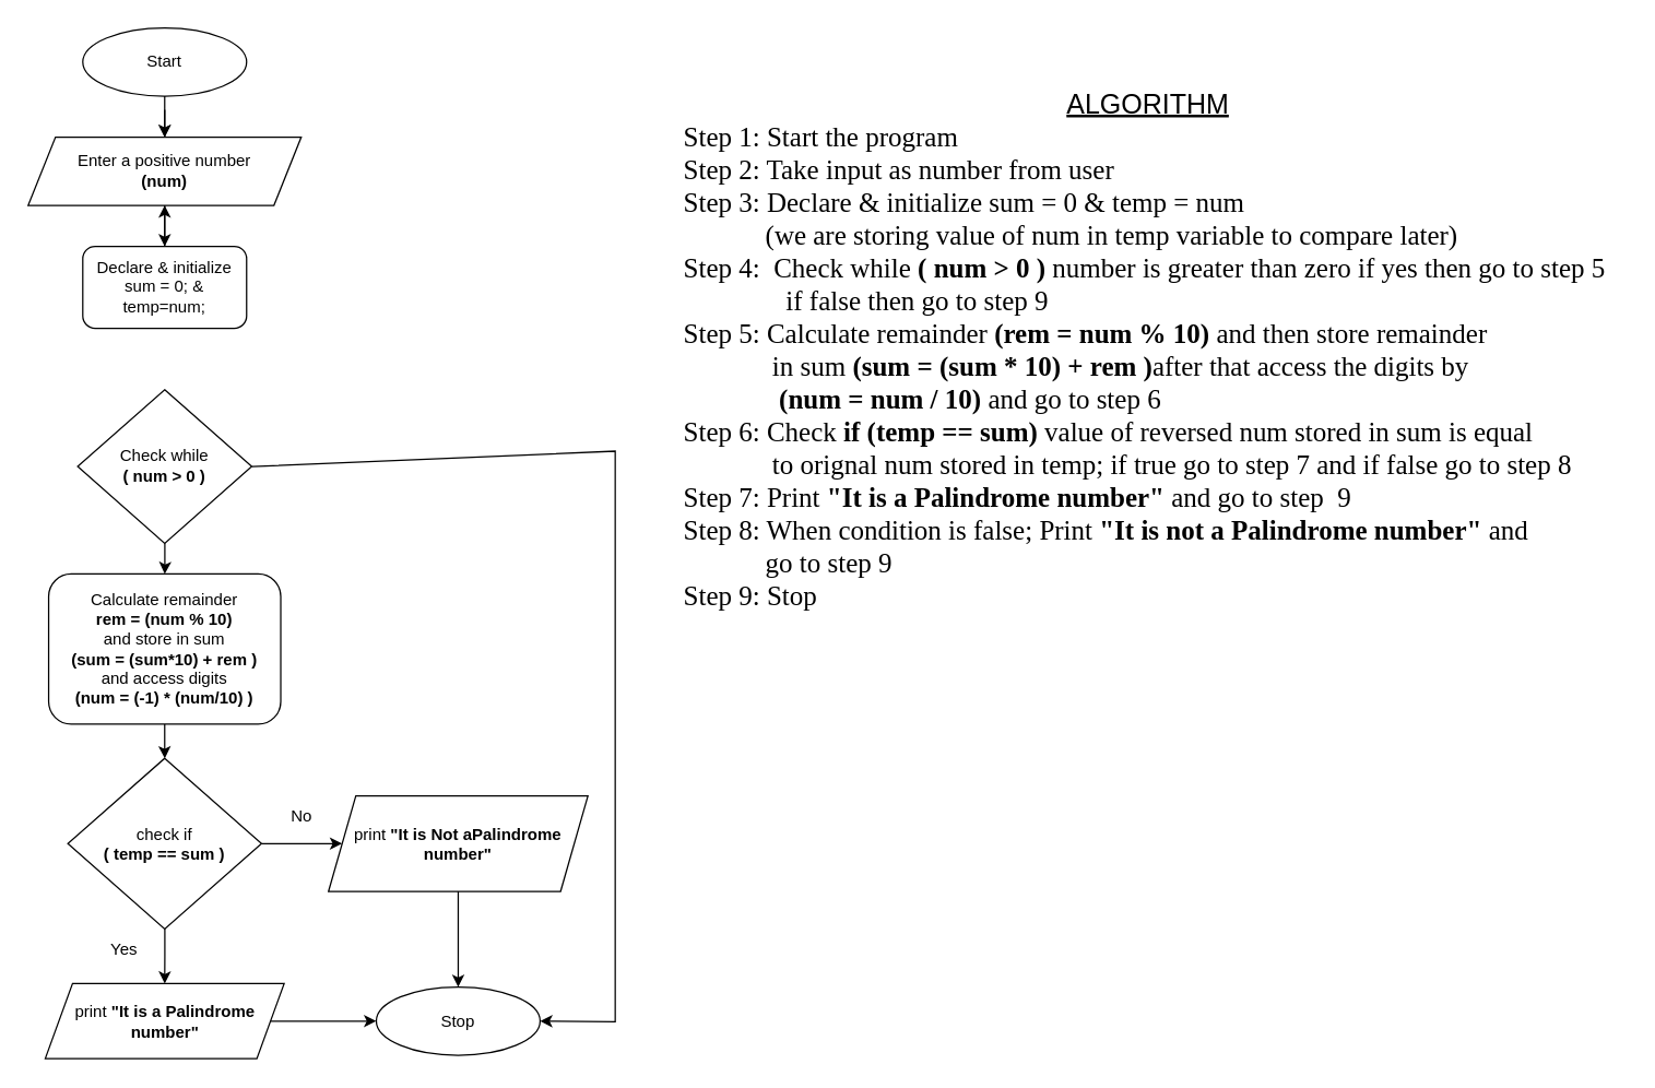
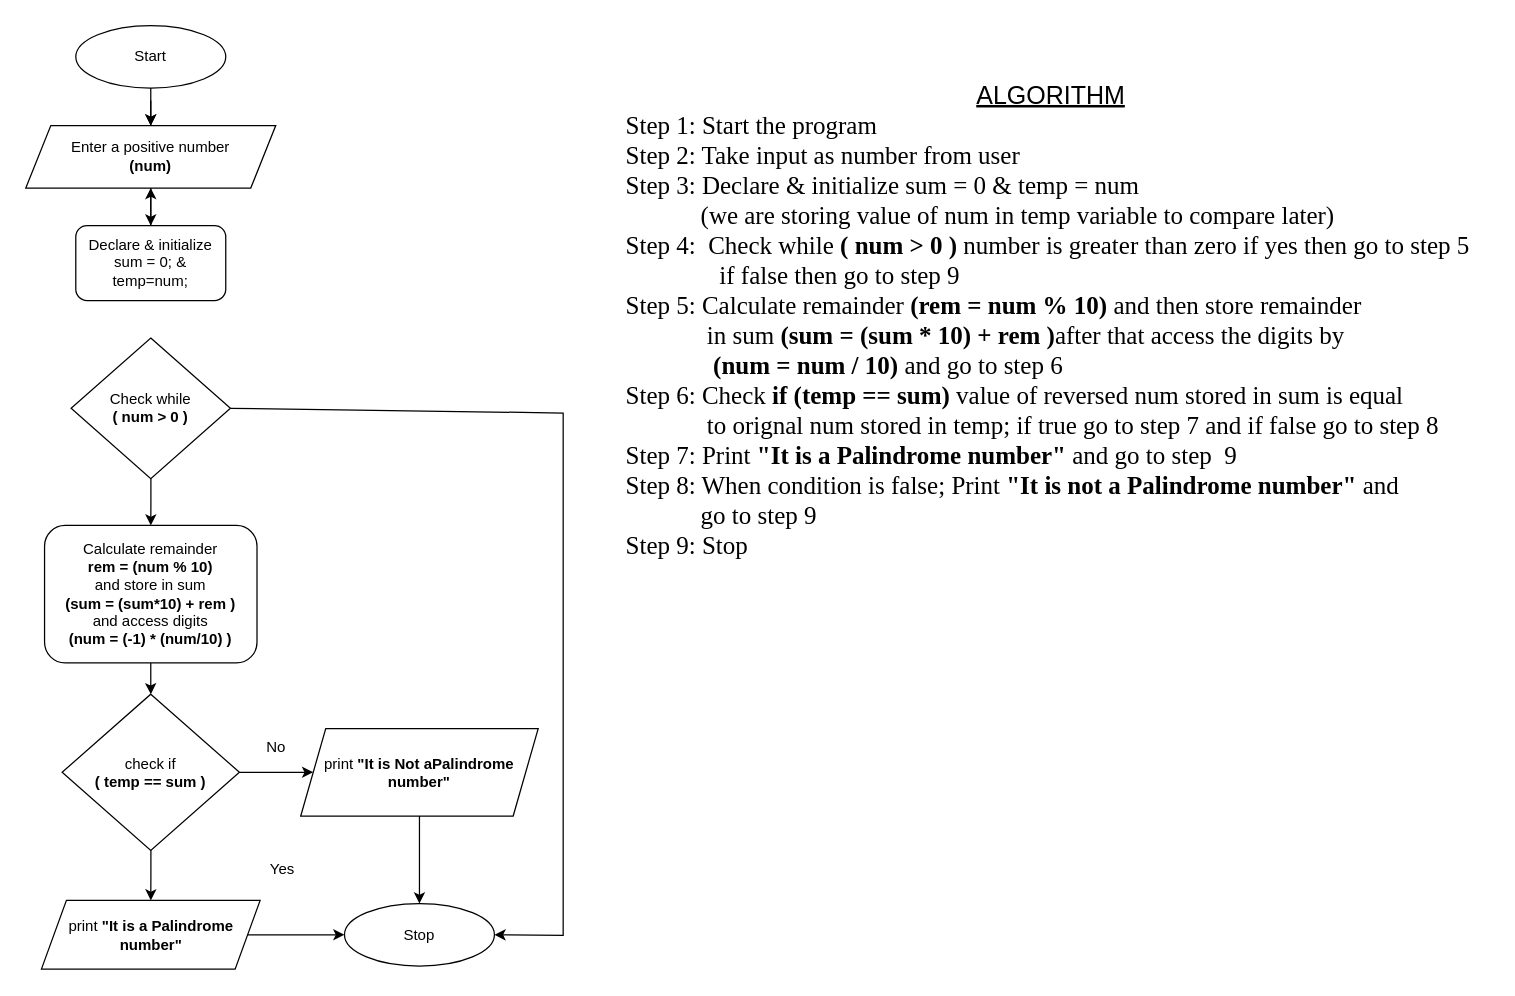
- <mxCell id="11" value="Check while&lt;br&gt;&lt;b&gt;( num &amp;gt; 0 )&lt;/b&gt;" style="rhombus;whiteSpace=wrap;html=1;" parent="1" vertex="1"><mxGeometry x="56.25" y="285" width="127.5" height="112.5" as="geometry" /></mxCell>
+ <mxCell id="11" value="Check while&lt;br&gt;&lt;b&gt;( num &amp;gt; 0 )&lt;/b&gt;" style="rhombus;whiteSpace=wrap;html=1;" parent="1" vertex="1"><mxGeometry x="56.25" y="270" width="127.5" height="112.5" as="geometry" /></mxCell>
- <mxCell id="15" value="Yes" style="text;html=1;resizable=0;autosize=1;align=center;verticalAlign=middle;points=[];fillColor=none;strokeColor=none;rounded=0;" parent="1" vertex="1"><mxGeometry x="70" y="680" width="40" height="30" as="geometry" /></mxCell>
+ <mxCell id="15" value="Yes" style="text;html=1;resizable=0;autosize=1;align=center;verticalAlign=middle;points=[];fillColor=none;strokeColor=none;rounded=0;" parent="1" vertex="1"><mxGeometry x="205" y="680" width="40" height="30" as="geometry" /></mxCell>
